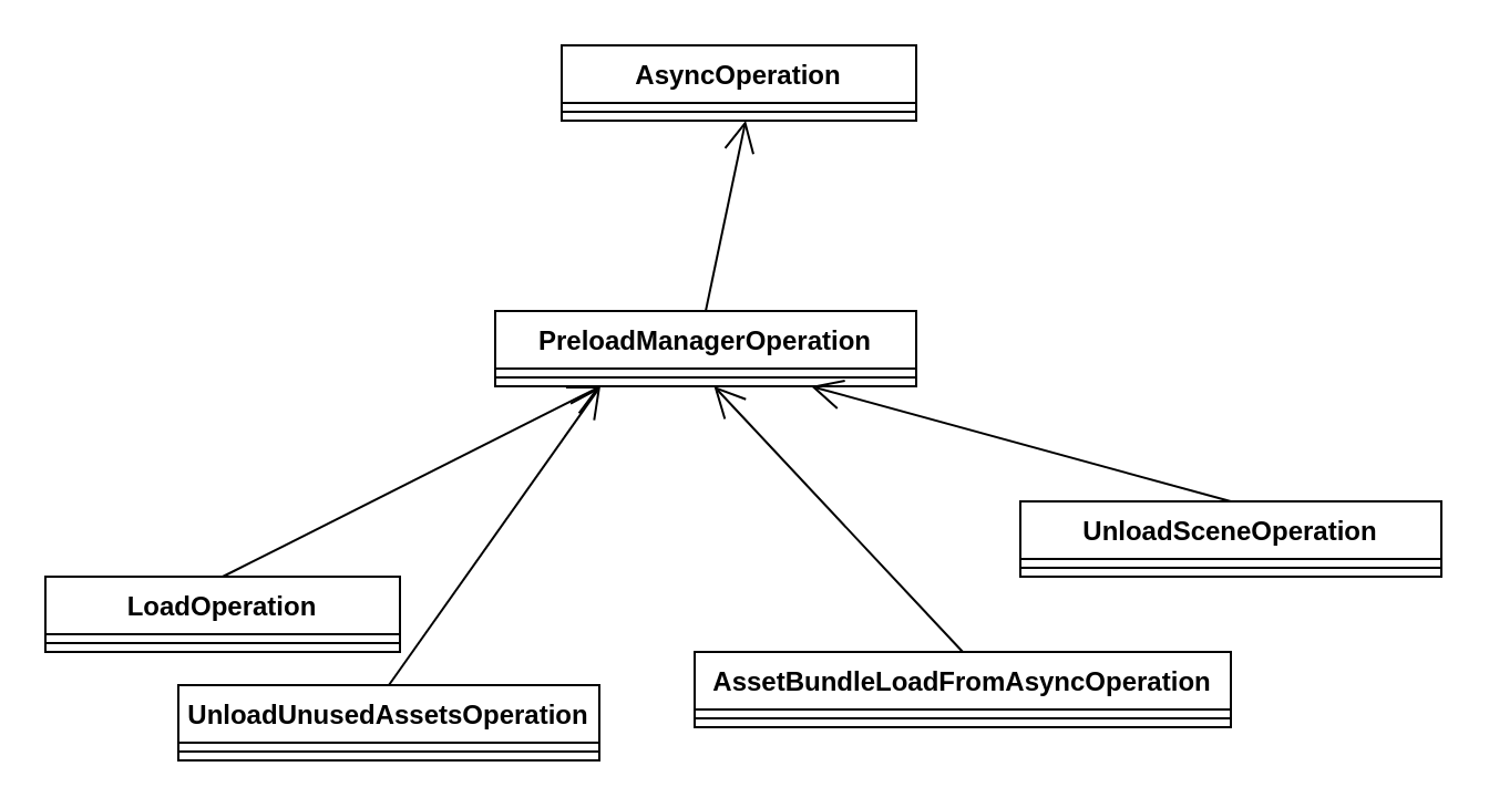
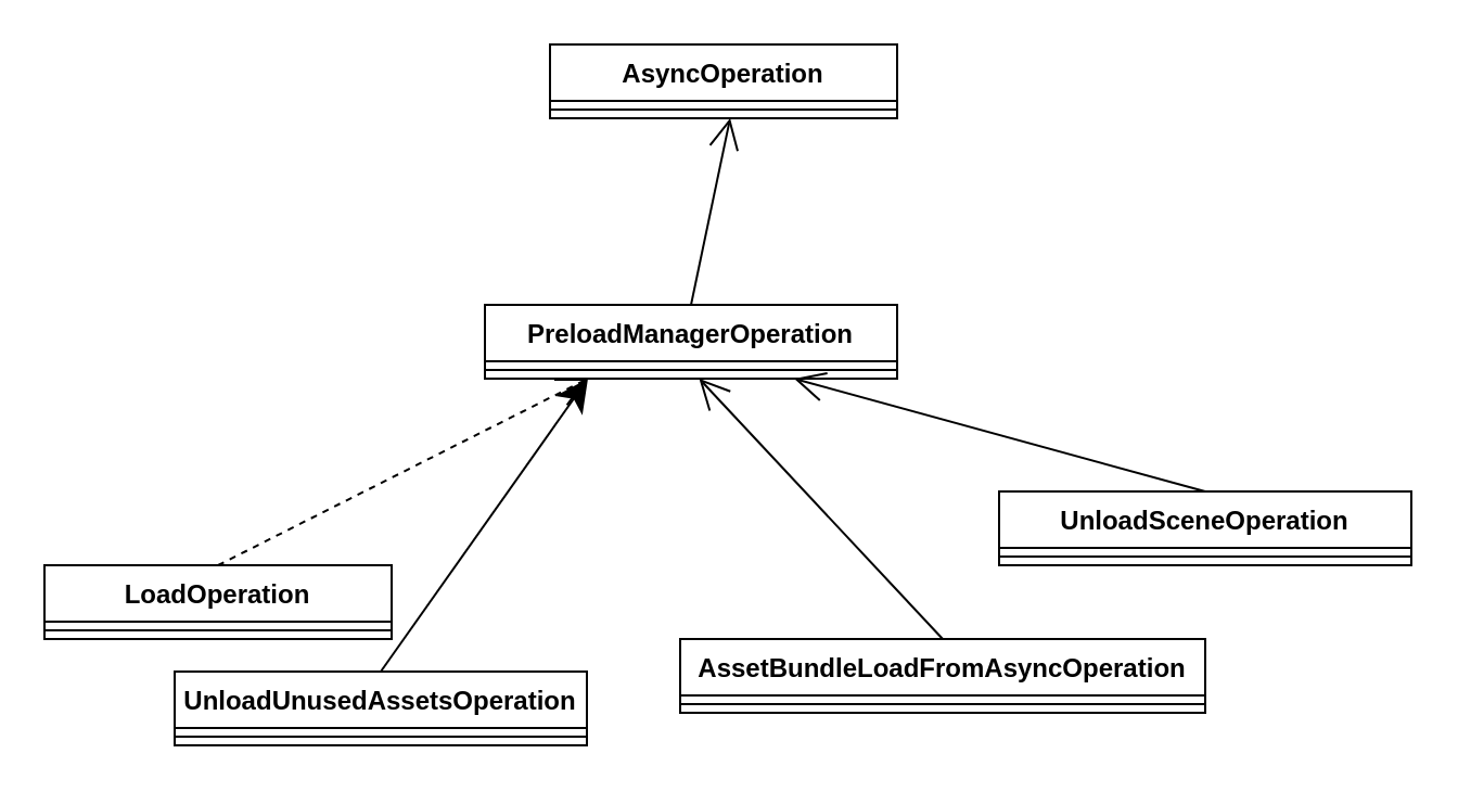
- <mxCell id="18" value="" style="endArrow=open;endFill=1;endSize=12;html=1;entryX=0.25;entryY=1;entryDx=0;entryDy=0;exitX=0.5;exitY=0;exitDx=0;exitDy=0;" edge="1" parent="1" source="16" target="2"><mxGeometry width="160" relative="1" as="geometry"><mxPoint x="129.5" y="346" as="sourcePoint" /><mxPoint x="300.5" y="260" as="targetPoint" /></mxGeometry></mxCell>
+ <mxCell id="18" value="" style="endArrow=classic;endFill=1;endSize=12;html=1;entryX=0.25;entryY=1;entryDx=0;entryDy=0;exitX=0.5;exitY=0;exitDx=0;exitDy=0;" edge="1" parent="1" source="16" target="2"><mxGeometry width="160" relative="1" as="geometry"><mxPoint x="129.5" y="346" as="sourcePoint" /><mxPoint x="300.5" y="260" as="targetPoint" /></mxGeometry></mxCell>
- <mxCell id="12" value="" style="endArrow=open;endFill=1;endSize=12;html=1;entryX=0.25;entryY=1;entryDx=0;entryDy=0;exitX=0.5;exitY=0;exitDx=0;exitDy=0;" edge="1" parent="1" source="10" target="2"><mxGeometry width="160" relative="1" as="geometry"><mxPoint x="40" y="-140" as="sourcePoint" /><mxPoint x="40" y="6" as="targetPoint" /></mxGeometry></mxCell>
+ <mxCell id="12" value="" style="endArrow=open;endFill=1;endSize=12;html=1;entryX=0.25;entryY=1;entryDx=0;entryDy=0;exitX=0.5;exitY=0;exitDx=0;exitDy=0;dashed=1;" edge="1" parent="1" source="10" target="2"><mxGeometry width="160" relative="1" as="geometry"><mxPoint x="40" y="-140" as="sourcePoint" /><mxPoint x="40" y="6" as="targetPoint" /></mxGeometry></mxCell>
